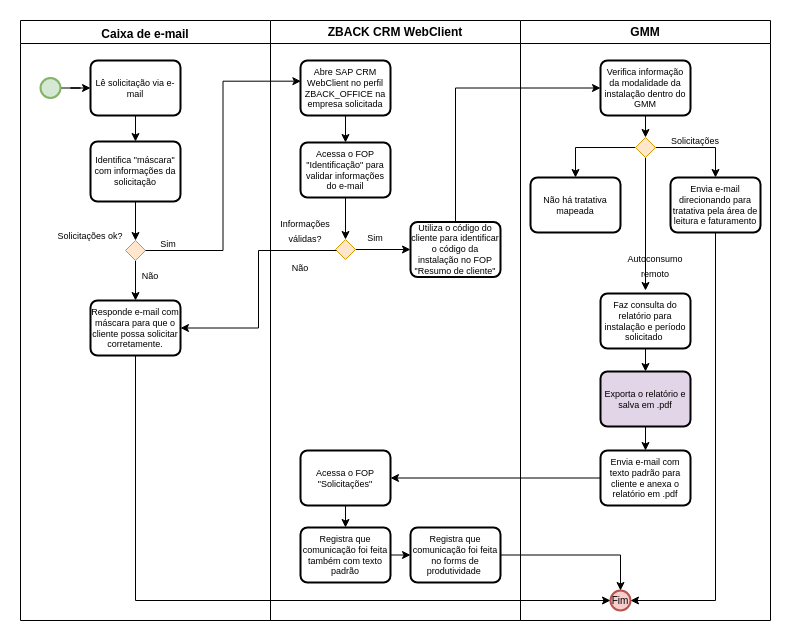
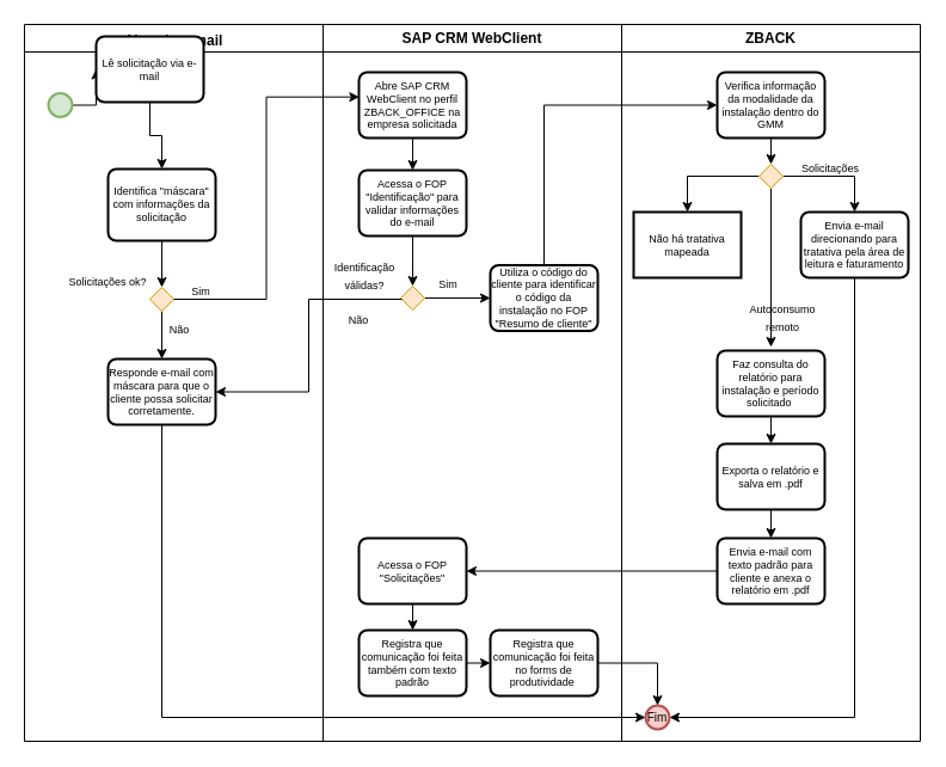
- <mxCell id="33" value="ZBACK CRM WebClient" style="swimlane;whiteSpace=wrap;html=1;" parent="1" vertex="1"><mxGeometry x="270" y="20" width="250" height="600" as="geometry" /></mxCell>
+ <mxCell id="33" value="SAP CRM WebClient" style="swimlane;whiteSpace=wrap;html=1;" parent="1" vertex="1"><mxGeometry x="270" y="20" width="250" height="600" as="geometry" /></mxCell>
- <mxCell id="15" value="GMM" style="swimlane;whiteSpace=wrap;html=1;startSize=23;" parent="1" vertex="1"><mxGeometry x="520" y="20" width="250" height="600" as="geometry" /></mxCell>
+ <mxCell id="15" value="ZBACK" style="swimlane;whiteSpace=wrap;html=1;startSize=23;" parent="1" vertex="1"><mxGeometry x="520" y="20" width="250" height="600" as="geometry" /></mxCell>
- <mxCell id="2" value="Caixa de e-mail" style="swimlane;whiteSpace=wrap;html=1;fontSize=12;verticalAlign=top;" parent="1" vertex="1"><mxGeometry x="20" y="20" width="250" height="600" as="geometry"><mxRectangle x="40" y="50" width="120" height="30" as="alternateBounds" /></mxGeometry></mxCell>
+ <mxCell id="2" value="Abre de e-mail" style="swimlane;whiteSpace=wrap;html=1;fontSize=12;verticalAlign=top;" parent="1" vertex="1"><mxGeometry x="20" y="20" width="250" height="600" as="geometry"><mxRectangle x="40" y="50" width="120" height="30" as="alternateBounds" /></mxGeometry></mxCell>
- <mxCell id="6" value="Lê solicitação via e-mail" style="rounded=1;whiteSpace=wrap;html=1;absoluteArcSize=1;arcSize=14;strokeWidth=2;fontSize=9;" parent="2" vertex="1"><mxGeometry x="70" y="40" width="90" height="55" as="geometry" /></mxCell>
+ <mxCell id="6" value="Lê solicitação via e-mail" style="rounded=1;whiteSpace=wrap;html=1;absoluteArcSize=1;arcSize=14;strokeWidth=2;fontSize=9;" parent="2" vertex="1"><mxGeometry x="60" y="10" width="90" height="55" as="geometry" /></mxCell>
- <mxCell id="23" value="Não há tratativa mapeada" style="rounded=1;whiteSpace=wrap;html=1;absoluteArcSize=1;arcSize=14;strokeWidth=2;fontSize=9;" parent="15" vertex="1"><mxGeometry x="10" y="157" width="90" height="55" as="geometry" /></mxCell>
+ <mxCell id="23" value="Não há tratativa mapeada" style="whiteSpace=wrap;html=1;absoluteArcSize=1;arcSize=14;strokeWidth=2;fontSize=9;rounded=0;" parent="15" vertex="1"><mxGeometry x="10" y="157" width="90" height="55" as="geometry" /></mxCell>
- <mxCell id="46" value="&lt;font style=&quot;font-size: 9px;&quot;&gt;Informações válidas?&lt;/font&gt;" style="text;html=1;align=center;verticalAlign=middle;whiteSpace=wrap;rounded=0;" vertex="1" parent="33"><mxGeometry y="195" width="70" height="30" as="geometry" /></mxCell>
+ <mxCell id="46" value="&lt;font style=&quot;font-size: 9px;&quot;&gt;Identificação válidas?&lt;/font&gt;" style="text;html=1;align=center;verticalAlign=middle;whiteSpace=wrap;rounded=0;" vertex="1" parent="33"><mxGeometry y="195" width="70" height="30" as="geometry" /></mxCell>
- <mxCell id="27" value="Exporta o relatório e salva em .pdf" style="rounded=1;whiteSpace=wrap;html=1;absoluteArcSize=1;arcSize=14;strokeWidth=2;fontSize=9;fillColor=#e1d5e7;" parent="15" vertex="1"><mxGeometry x="80" y="351" width="90" height="55" as="geometry" /></mxCell>
+ <mxCell id="27" value="Exporta o relatório e salva em .pdf" style="rounded=1;whiteSpace=wrap;html=1;absoluteArcSize=1;arcSize=14;strokeWidth=2;fontSize=9;" parent="15" vertex="1"><mxGeometry x="80" y="351" width="90" height="55" as="geometry" /></mxCell>
- <mxCell id="29" value="&lt;font style=&quot;font-size: 10px;&quot;&gt;Fim&lt;/font&gt;" style="strokeWidth=2;html=1;shape=mxgraph.flowchart.start_2;whiteSpace=wrap;fillColor=#f8cecc;strokeColor=#b85450;fontSize=6;" parent="15" vertex="1"><mxGeometry x="90" y="570" width="20" height="20" as="geometry" /></mxCell>
+ <mxCell id="29" value="&lt;font style=&quot;font-size: 10px;&quot;&gt;Fim&lt;/font&gt;" style="strokeWidth=2;html=1;shape=mxgraph.flowchart.start_2;whiteSpace=wrap;fillColor=#f8cecc;strokeColor=#b85450;fontSize=6;" parent="15" vertex="1"><mxGeometry x="20" y="570" width="20" height="20" as="geometry" /></mxCell>
